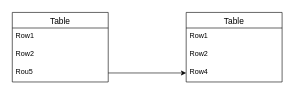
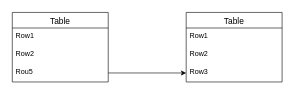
- <mxCell id="9" value="Row4" style="text;strokeColor=none;fillColor=none;spacingLeft=4;spacingRight=4;overflow=hidden;rotatable=0;points=[[0,0.5],[1,0.5]];portConstraint=eastwest;fontSize=12;" vertex="1" parent="6"><mxGeometry y="86" width="160" height="30" as="geometry" /></mxCell>
+ <mxCell id="9" value="Row3" style="text;strokeColor=none;fillColor=none;spacingLeft=4;spacingRight=4;overflow=hidden;rotatable=0;points=[[0,0.5],[1,0.5]];portConstraint=eastwest;fontSize=12;" vertex="1" parent="6"><mxGeometry y="86" width="160" height="30" as="geometry" /></mxCell>
